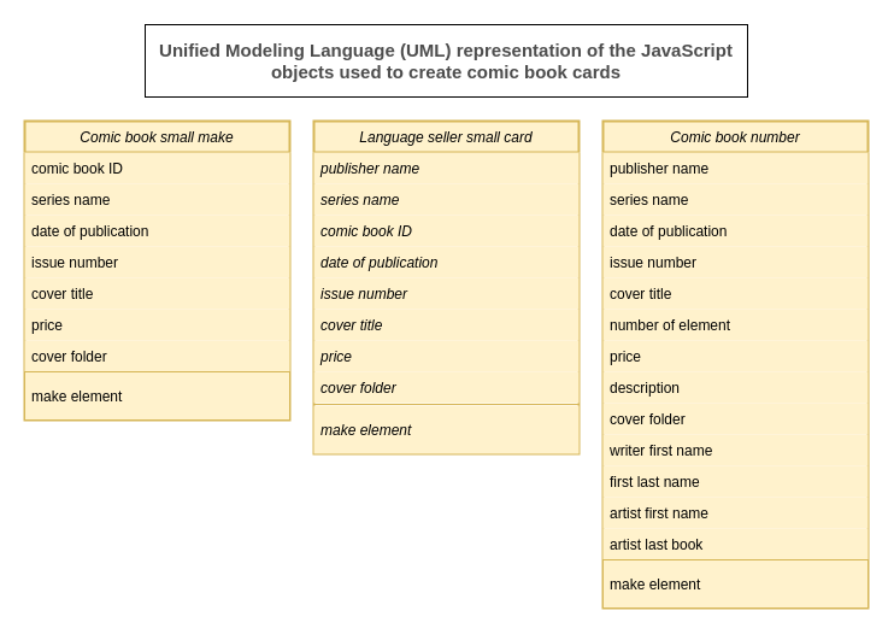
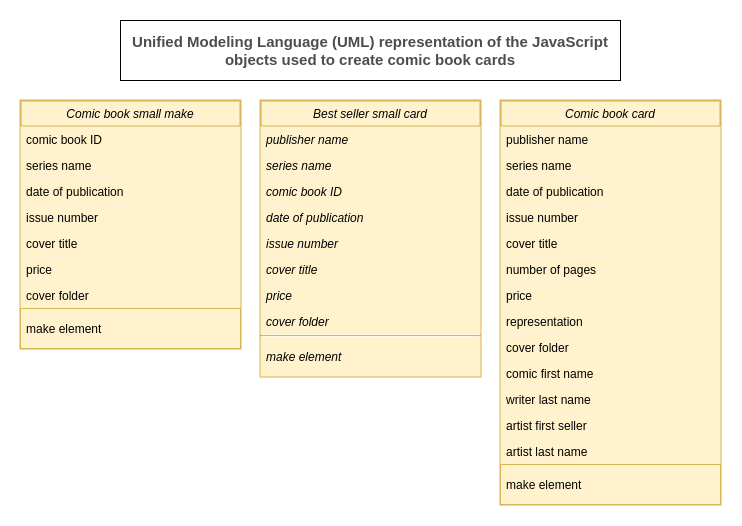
- <mxCell id="28" value="Language seller small card" style="swimlane;fontStyle=2;align=center;verticalAlign=top;childLayout=stackLayout;horizontal=1;startSize=26;horizontalStack=0;resizeParent=1;resizeLast=0;collapsible=1;marginBottom=0;rounded=0;shadow=0;strokeWidth=2;strokeColor=#d6b656;swimlaneFillColor=none;fontFamily=Helvetica;fontSize=12;fontColor=default;fillColor=#fff2cc;gradientColor=none;" vertex="1" parent="1"><mxGeometry x="260" y="100" width="220" height="276" as="geometry"><mxRectangle x="230" y="140" width="160" height="26" as="alternateBounds" /></mxGeometry></mxCell>
+ <mxCell id="28" value="Best seller small card" style="swimlane;fontStyle=2;align=center;verticalAlign=top;childLayout=stackLayout;horizontal=1;startSize=26;horizontalStack=0;resizeParent=1;resizeLast=0;collapsible=1;marginBottom=0;rounded=0;shadow=0;strokeWidth=2;strokeColor=#d6b656;swimlaneFillColor=none;fontFamily=Helvetica;fontSize=12;fontColor=default;fillColor=#fff2cc;gradientColor=none;" vertex="1" parent="1"><mxGeometry x="260" y="100" width="220" height="276" as="geometry"><mxRectangle x="230" y="140" width="160" height="26" as="alternateBounds" /></mxGeometry></mxCell>
- <mxCell id="12" value="Comic book number" style="swimlane;fontStyle=2;align=center;verticalAlign=top;childLayout=stackLayout;horizontal=1;startSize=26;horizontalStack=0;resizeParent=1;resizeLast=0;collapsible=1;marginBottom=0;rounded=0;shadow=0;strokeWidth=2;fillColor=#fff2cc;strokeColor=#d6b656;" vertex="1" parent="1"><mxGeometry x="500" y="100" width="220" height="404" as="geometry"><mxRectangle x="230" y="140" width="160" height="26" as="alternateBounds" /></mxGeometry></mxCell>
+ <mxCell id="12" value="Comic book card" style="swimlane;fontStyle=2;align=center;verticalAlign=top;childLayout=stackLayout;horizontal=1;startSize=26;horizontalStack=0;resizeParent=1;resizeLast=0;collapsible=1;marginBottom=0;rounded=0;shadow=0;strokeWidth=2;fillColor=#fff2cc;strokeColor=#d6b656;" vertex="1" parent="1"><mxGeometry x="500" y="100" width="220" height="404" as="geometry"><mxRectangle x="230" y="140" width="160" height="26" as="alternateBounds" /></mxGeometry></mxCell>
- <mxCell id="18" value="number of element" style="text;align=left;verticalAlign=top;spacingLeft=4;spacingRight=4;overflow=hidden;rotatable=0;points=[[0,0.5],[1,0.5]];portConstraint=eastwest;rounded=0;shadow=0;html=0;fillColor=#fff2cc;strokeColor=none;" vertex="1" parent="12"><mxGeometry y="156" width="220" height="26" as="geometry" /></mxCell>
+ <mxCell id="18" value="number of pages" style="text;align=left;verticalAlign=top;spacingLeft=4;spacingRight=4;overflow=hidden;rotatable=0;points=[[0,0.5],[1,0.5]];portConstraint=eastwest;rounded=0;shadow=0;html=0;fillColor=#fff2cc;strokeColor=none;" vertex="1" parent="12"><mxGeometry y="156" width="220" height="26" as="geometry" /></mxCell>
- <mxCell id="20" value="description" style="text;align=left;verticalAlign=top;spacingLeft=4;spacingRight=4;overflow=hidden;rotatable=0;points=[[0,0.5],[1,0.5]];portConstraint=eastwest;rounded=0;shadow=0;html=0;fillColor=#fff2cc;strokeColor=none;" vertex="1" parent="12"><mxGeometry y="208" width="220" height="26" as="geometry" /></mxCell>
+ <mxCell id="20" value="representation" style="text;align=left;verticalAlign=top;spacingLeft=4;spacingRight=4;overflow=hidden;rotatable=0;points=[[0,0.5],[1,0.5]];portConstraint=eastwest;rounded=0;shadow=0;html=0;fillColor=#fff2cc;strokeColor=none;" vertex="1" parent="12"><mxGeometry y="208" width="220" height="26" as="geometry" /></mxCell>
- <mxCell id="22" value="writer first name" style="text;align=left;verticalAlign=top;spacingLeft=4;spacingRight=4;overflow=hidden;rotatable=0;points=[[0,0.5],[1,0.5]];portConstraint=eastwest;rounded=0;shadow=0;html=0;fillColor=#fff2cc;strokeColor=none;" vertex="1" parent="12"><mxGeometry y="260" width="220" height="26" as="geometry" /></mxCell>
+ <mxCell id="22" value="comic first name" style="text;align=left;verticalAlign=top;spacingLeft=4;spacingRight=4;overflow=hidden;rotatable=0;points=[[0,0.5],[1,0.5]];portConstraint=eastwest;rounded=0;shadow=0;html=0;fillColor=#fff2cc;strokeColor=none;" vertex="1" parent="12"><mxGeometry y="260" width="220" height="26" as="geometry" /></mxCell>
- <mxCell id="23" value="first last name" style="text;align=left;verticalAlign=top;spacingLeft=4;spacingRight=4;overflow=hidden;rotatable=0;points=[[0,0.5],[1,0.5]];portConstraint=eastwest;rounded=0;shadow=0;html=0;fillColor=#fff2cc;strokeColor=none;" vertex="1" parent="12"><mxGeometry y="286" width="220" height="26" as="geometry" /></mxCell>
+ <mxCell id="23" value="writer last name" style="text;align=left;verticalAlign=top;spacingLeft=4;spacingRight=4;overflow=hidden;rotatable=0;points=[[0,0.5],[1,0.5]];portConstraint=eastwest;rounded=0;shadow=0;html=0;fillColor=#fff2cc;strokeColor=none;" vertex="1" parent="12"><mxGeometry y="286" width="220" height="26" as="geometry" /></mxCell>
- <mxCell id="24" value="artist first name" style="text;align=left;verticalAlign=top;spacingLeft=4;spacingRight=4;overflow=hidden;rotatable=0;points=[[0,0.5],[1,0.5]];portConstraint=eastwest;rounded=0;shadow=0;html=0;fillColor=#fff2cc;strokeColor=none;" vertex="1" parent="12"><mxGeometry y="312" width="220" height="26" as="geometry" /></mxCell>
+ <mxCell id="24" value="artist first seller" style="text;align=left;verticalAlign=top;spacingLeft=4;spacingRight=4;overflow=hidden;rotatable=0;points=[[0,0.5],[1,0.5]];portConstraint=eastwest;rounded=0;shadow=0;html=0;fillColor=#fff2cc;strokeColor=none;" vertex="1" parent="12"><mxGeometry y="312" width="220" height="26" as="geometry" /></mxCell>
- <mxCell id="25" value="artist last book" style="text;align=left;verticalAlign=top;spacingLeft=4;spacingRight=4;overflow=hidden;rotatable=0;points=[[0,0.5],[1,0.5]];portConstraint=eastwest;rounded=0;shadow=0;html=0;fillColor=#fff2cc;strokeColor=none;" vertex="1" parent="12"><mxGeometry y="338" width="220" height="26" as="geometry" /></mxCell>
+ <mxCell id="25" value="artist last name" style="text;align=left;verticalAlign=top;spacingLeft=4;spacingRight=4;overflow=hidden;rotatable=0;points=[[0,0.5],[1,0.5]];portConstraint=eastwest;rounded=0;shadow=0;html=0;fillColor=#fff2cc;strokeColor=none;" vertex="1" parent="12"><mxGeometry y="338" width="220" height="26" as="geometry" /></mxCell>
